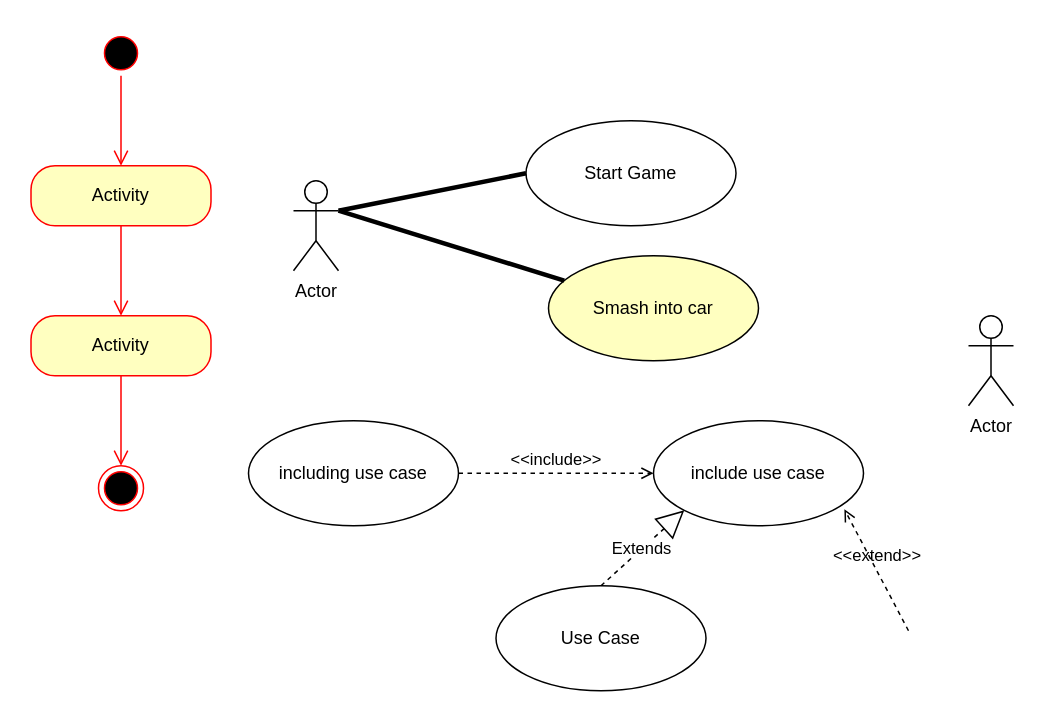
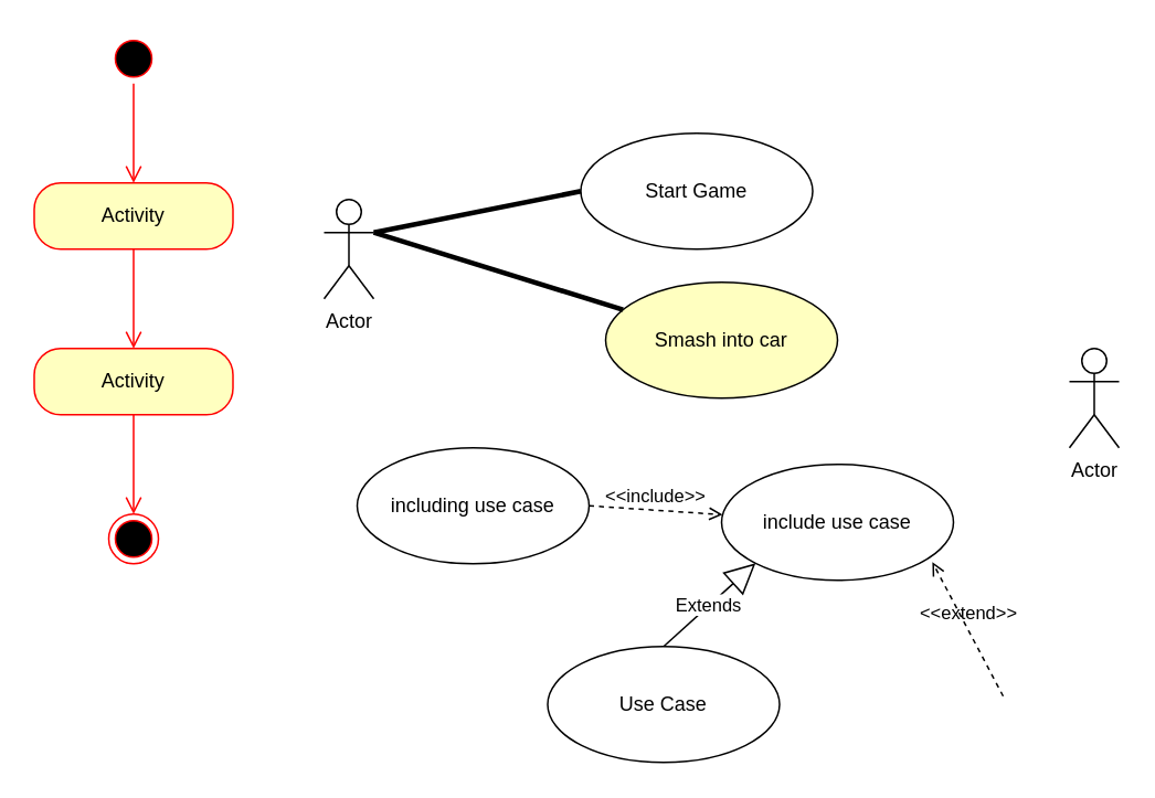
- <mxCell id="6" value="including use case" style="ellipse;whiteSpace=wrap;html=1;" parent="1" vertex="1"><mxGeometry x="165" y="280" width="140" height="70" as="geometry" /></mxCell>
+ <mxCell id="6" value="including use case" style="ellipse;whiteSpace=wrap;html=1;" parent="1" vertex="1"><mxGeometry x="215" y="270" width="140" height="70" as="geometry" /></mxCell>
- <mxCell id="12" value="Extends" style="endArrow=block;endSize=16;endFill=0;html=1;exitX=0.5;exitY=0;exitDx=0;exitDy=0;entryX=0;entryY=1;entryDx=0;entryDy=0;dashed=1;" parent="1" source="11" target="7" edge="1"><mxGeometry width="160" relative="1" as="geometry"><mxPoint x="295" y="220" as="sourcePoint" /><mxPoint x="455" y="220" as="targetPoint" /></mxGeometry></mxCell>
+ <mxCell id="12" value="Extends" style="endArrow=block;endSize=16;endFill=0;html=1;exitX=0.5;exitY=0;exitDx=0;exitDy=0;entryX=0;entryY=1;entryDx=0;entryDy=0;" parent="1" source="11" target="7" edge="1"><mxGeometry width="160" relative="1" as="geometry"><mxPoint x="295" y="220" as="sourcePoint" /><mxPoint x="455" y="220" as="targetPoint" /></mxGeometry></mxCell>
